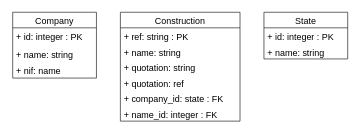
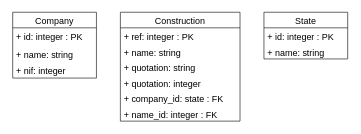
- <mxCell id="10" value="+ ref: string : PK" style="text;strokeColor=none;fillColor=none;align=left;verticalAlign=top;spacingLeft=4;spacingRight=4;overflow=hidden;rotatable=0;points=[[0,0.5],[1,0.5]];portConstraint=eastwest;fontSize=15;" parent="9" vertex="1"><mxGeometry y="26" width="200" height="26" as="geometry" /></mxCell>
+ <mxCell id="10" value="+ ref: integer : PK" style="text;strokeColor=none;fillColor=none;align=left;verticalAlign=top;spacingLeft=4;spacingRight=4;overflow=hidden;rotatable=0;points=[[0,0.5],[1,0.5]];portConstraint=eastwest;fontSize=15;" parent="9" vertex="1"><mxGeometry y="26" width="200" height="26" as="geometry" /></mxCell>
- <mxCell id="5" value="+ nif: name&#10;" style="text;strokeColor=none;fillColor=none;align=left;verticalAlign=top;spacingLeft=4;spacingRight=4;overflow=hidden;rotatable=0;points=[[0,0.5],[1,0.5]];portConstraint=eastwest;fontSize=15;" parent="2" vertex="1"><mxGeometry y="82" width="140" height="28" as="geometry" /></mxCell>
+ <mxCell id="5" value="+ nif: integer&#10;" style="text;strokeColor=none;fillColor=none;align=left;verticalAlign=top;spacingLeft=4;spacingRight=4;overflow=hidden;rotatable=0;points=[[0,0.5],[1,0.5]];portConstraint=eastwest;fontSize=15;" parent="2" vertex="1"><mxGeometry y="82" width="140" height="28" as="geometry" /></mxCell>
- <mxCell id="13" value="+ quotation: ref" style="text;strokeColor=none;fillColor=none;align=left;verticalAlign=top;spacingLeft=4;spacingRight=4;overflow=hidden;rotatable=0;points=[[0,0.5],[1,0.5]];portConstraint=eastwest;fontSize=15;" parent="9" vertex="1"><mxGeometry y="104" width="200" height="26" as="geometry" /></mxCell>
+ <mxCell id="13" value="+ quotation: integer" style="text;strokeColor=none;fillColor=none;align=left;verticalAlign=top;spacingLeft=4;spacingRight=4;overflow=hidden;rotatable=0;points=[[0,0.5],[1,0.5]];portConstraint=eastwest;fontSize=15;" parent="9" vertex="1"><mxGeometry y="104" width="200" height="26" as="geometry" /></mxCell>
